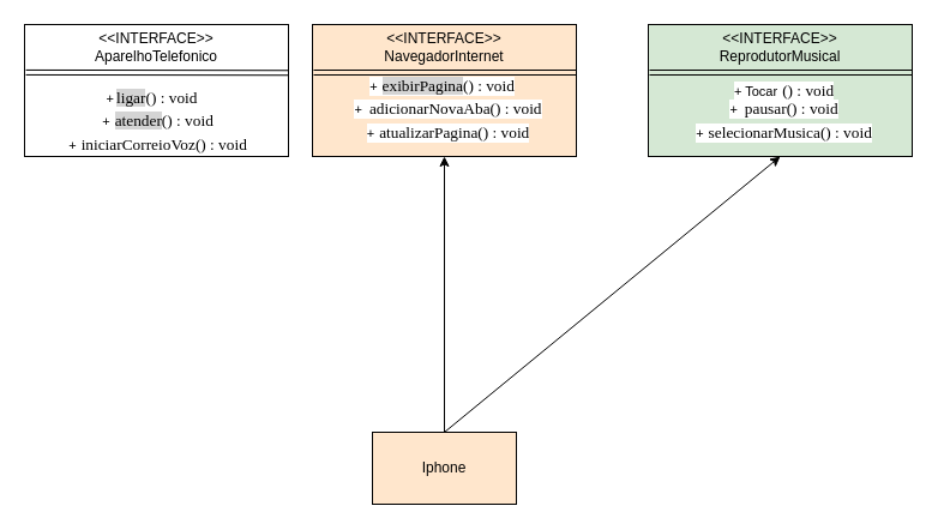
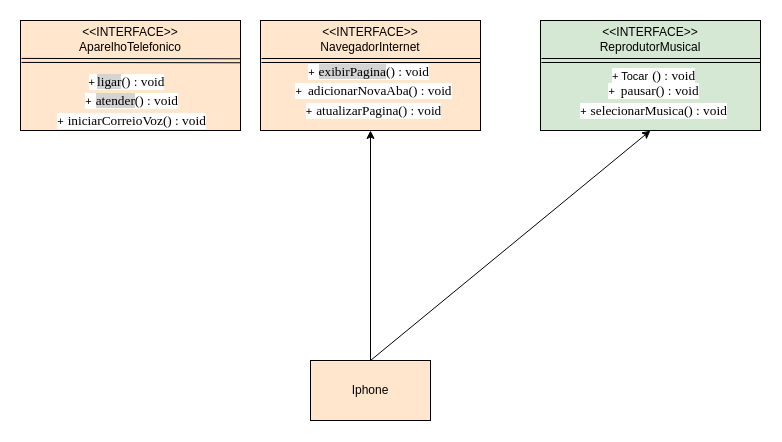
- <mxCell id="2" value="&amp;lt;&amp;lt;INTERFACE&amp;gt;&amp;gt;&lt;div&gt;AparelhoTelefonico&lt;/div&gt;" style="rounded=0;whiteSpace=wrap;html=1;spacing=4;spacingTop=-72;" vertex="1" parent="1"><mxGeometry x="20" width="220" height="110" as="geometry" y="20" /></mxCell>
+ <mxCell id="2" value="&amp;lt;&amp;lt;INTERFACE&amp;gt;&amp;gt;&lt;div&gt;AparelhoTelefonico&lt;/div&gt;" style="rounded=0;whiteSpace=wrap;html=1;spacing=4;spacingTop=-72;fillColor=#ffe6cc;" vertex="1" parent="1"><mxGeometry x="20" width="220" height="110" as="geometry" y="20" /></mxCell>
